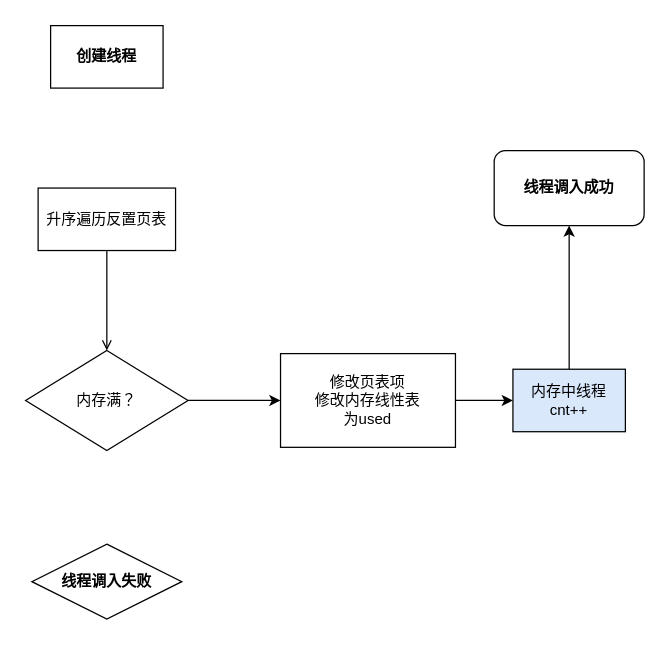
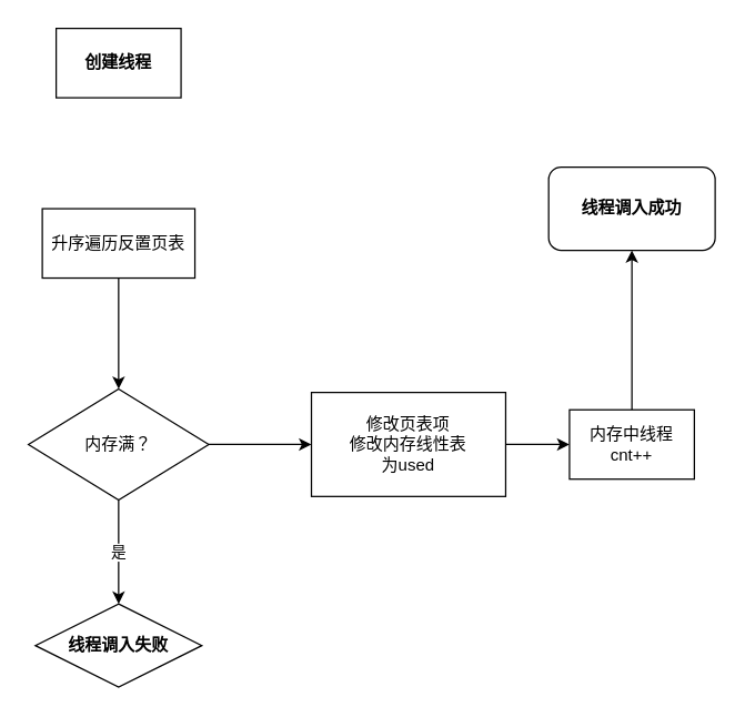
- <mxCell id="3" style="edgeStyle=orthogonalEdgeStyle;rounded=0;orthogonalLoop=1;jettySize=auto;html=1;exitX=0.5;exitY=1;exitDx=0;exitDy=0;endArrow=open;" edge="1" parent="1" source="4" target="7"><mxGeometry relative="1" as="geometry" /></mxCell>
+ <mxCell id="3" style="edgeStyle=orthogonalEdgeStyle;rounded=0;orthogonalLoop=1;jettySize=auto;html=1;exitX=0.5;exitY=1;exitDx=0;exitDy=0;" edge="1" parent="1" source="4" target="7"><mxGeometry relative="1" as="geometry" /></mxCell>
- <mxCell id="12" value="内存中线程cnt++" style="rounded=0;whiteSpace=wrap;html=1;fillColor=#dae8fc;" vertex="1" parent="1"><mxGeometry x="410" y="295" width="90" height="50" as="geometry" /></mxCell>
+ <mxCell id="12" value="内存中线程cnt++" style="rounded=0;whiteSpace=wrap;html=1;" vertex="1" parent="1"><mxGeometry x="410" y="295" width="90" height="50" as="geometry" /></mxCell>
+ <mxCell id="5" value="是" style="edgeStyle=orthogonalEdgeStyle;rounded=0;orthogonalLoop=1;jettySize=auto;html=1;exitX=0.5;exitY=1;exitDx=0;exitDy=0;entryX=0.5;entryY=0;entryDx=0;entryDy=0;" edge="1" parent="1" source="7" target="8"><mxGeometry relative="1" as="geometry" /></mxCell>
